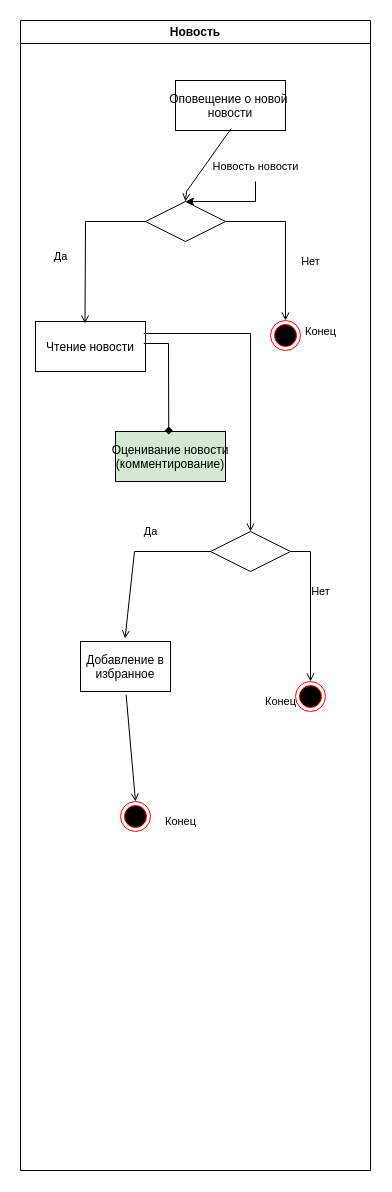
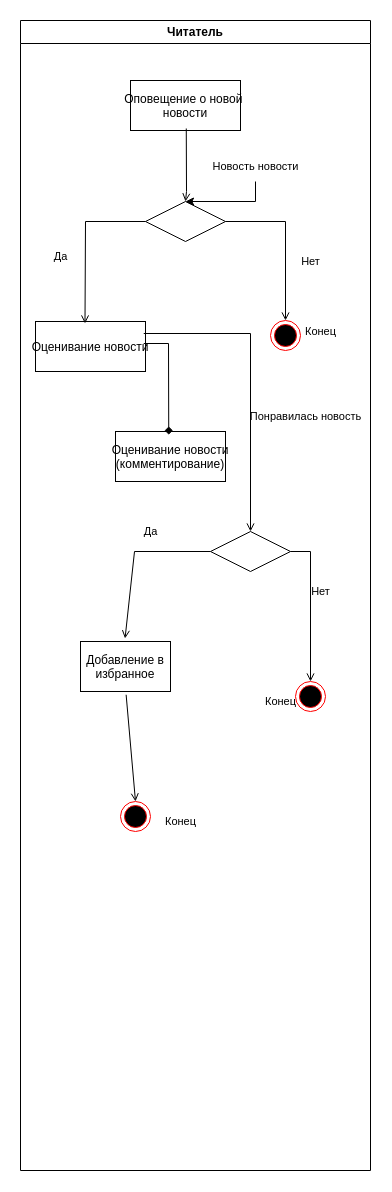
- <mxCell id="2" value="Новость" style="swimlane;whiteSpace=wrap" parent="1" vertex="1"><mxGeometry x="20" y="20" width="350" height="1150" as="geometry" /></mxCell>
+ <mxCell id="2" value="Читатель" style="swimlane;whiteSpace=wrap" parent="1" vertex="1"><mxGeometry x="20" y="20" width="350" height="1150" as="geometry" /></mxCell>
- <mxCell id="3" value="Оповещение о новой &#10;новости" style="" parent="2" vertex="1"><mxGeometry x="155" y="60" width="110" height="50" as="geometry" /></mxCell>
+ <mxCell id="3" value="Оповещение о новой &#10;новости" style="" parent="2" vertex="1"><mxGeometry x="110" y="60" width="110" height="50" as="geometry" /></mxCell>
- <mxCell id="8" value="Чтение новости" style="" parent="2" vertex="1"><mxGeometry x="15" y="301" width="110" height="50" as="geometry" /></mxCell>
+ <mxCell id="8" value="Оценивание новости" style="" parent="2" vertex="1"><mxGeometry x="15" y="301" width="110" height="50" as="geometry" /></mxCell>
+ <mxCell id="15" value="Понравилась новость" style="text;html=1;align=center;verticalAlign=middle;resizable=0;points=[];autosize=1;strokeColor=none;fillColor=none;fontSize=11;" parent="2" vertex="1"><mxGeometry x="220" y="381" width="130" height="30" as="geometry" /></mxCell>
- <mxCell id="11" value="Оценивание новости&#10;(комментирование)" style="fillColor=#d5e8d4;" parent="2" vertex="1"><mxGeometry x="95" y="411" width="110" height="50" as="geometry" /></mxCell>
+ <mxCell id="11" value="Оценивание новости&#10;(комментирование)" style="" parent="2" vertex="1"><mxGeometry x="95" y="411" width="110" height="50" as="geometry" /></mxCell>
